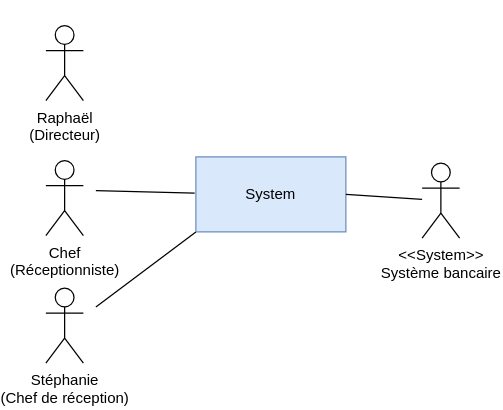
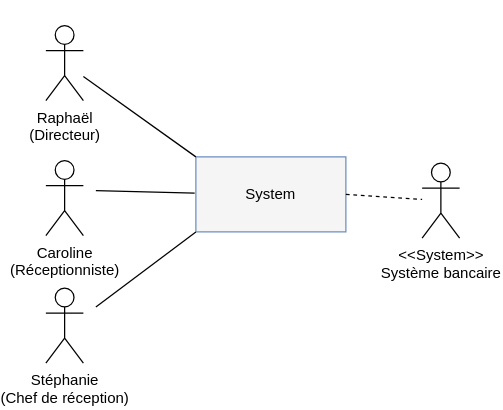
+ <mxCell id="8" value="" style="endArrow=none;html=1;exitX=0;exitY=0;exitDx=0;exitDy=0;" edge="1" parent="1" source="2" target="3"><mxGeometry width="50" height="50" relative="1" as="geometry"><mxPoint x="130" y="115" as="sourcePoint" /><mxPoint x="420" y="125" as="targetPoint" /></mxGeometry></mxCell>
- <mxCell id="2" value="System" style="rounded=0;whiteSpace=wrap;html=1;fillColor=#dae8fc;strokeColor=#6c8ebf;" vertex="1" parent="1"><mxGeometry x="140" y="125" width="120" height="60" as="geometry" /></mxCell>
+ <mxCell id="2" value="System" style="rounded=0;whiteSpace=wrap;html=1;fillColor=#f5f5f5;strokeColor=#6c8ebf;" vertex="1" parent="1"><mxGeometry x="140" y="125" width="120" height="60" as="geometry" /></mxCell>
- <mxCell id="7" value="" style="endArrow=none;html=1;exitX=1;exitY=0.5;exitDx=0;exitDy=0;" edge="1" parent="1" source="2" target="6"><mxGeometry width="50" height="50" relative="1" as="geometry"><mxPoint x="370" y="175" as="sourcePoint" /><mxPoint x="310" y="155" as="targetPoint" /></mxGeometry></mxCell>
+ <mxCell id="7" value="" style="endArrow=none;html=1;exitX=1;exitY=0.5;exitDx=0;exitDy=0;dashed=1;" edge="1" parent="1" source="2" target="6"><mxGeometry width="50" height="50" relative="1" as="geometry"><mxPoint x="370" y="175" as="sourcePoint" /><mxPoint x="310" y="155" as="targetPoint" /></mxGeometry></mxCell>
- <mxCell id="4" value="Chef&lt;br&gt;(Réceptionniste)" style="shape=umlActor;verticalLabelPosition=bottom;verticalAlign=top;html=1;outlineConnect=0;" vertex="1" parent="1"><mxGeometry x="20" y="128" width="30" height="60" as="geometry" /></mxCell>
+ <mxCell id="4" value="Caroline&lt;br&gt;(Réceptionniste)" style="shape=umlActor;verticalLabelPosition=bottom;verticalAlign=top;html=1;outlineConnect=0;" vertex="1" parent="1"><mxGeometry x="20" y="128" width="30" height="60" as="geometry" /></mxCell>
